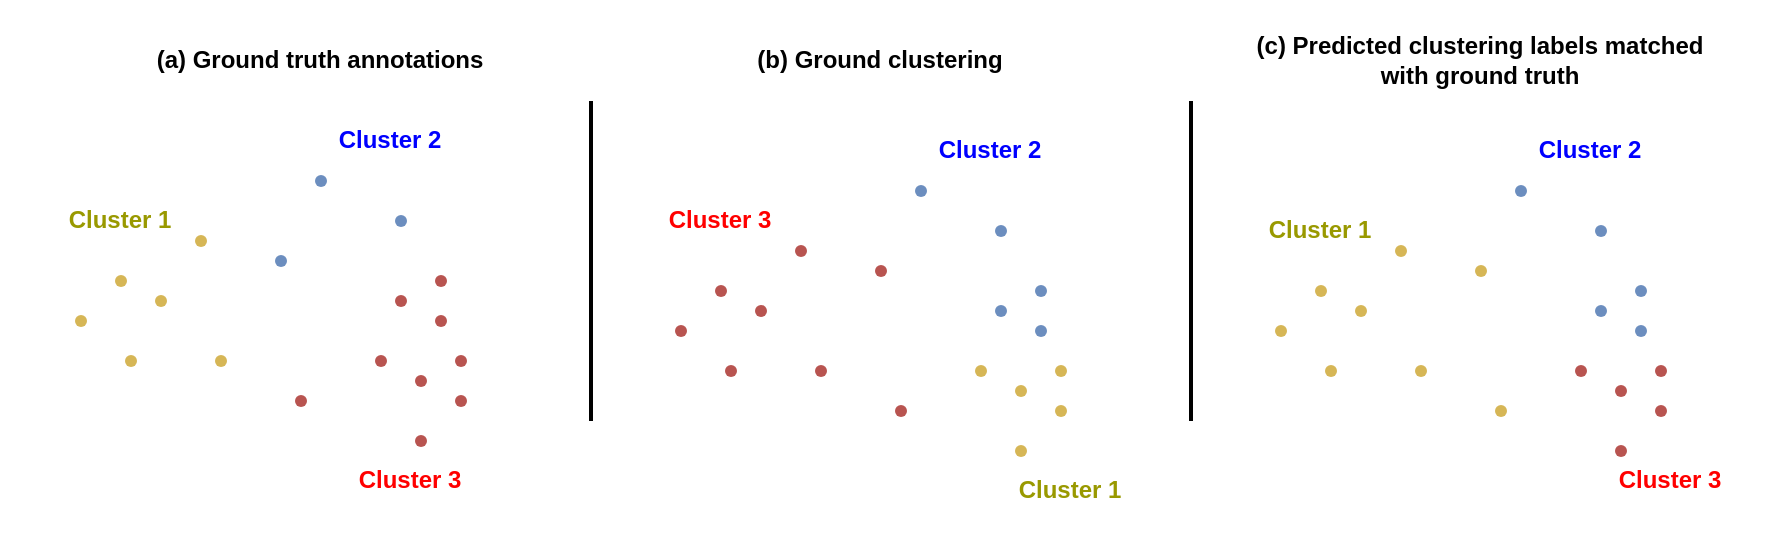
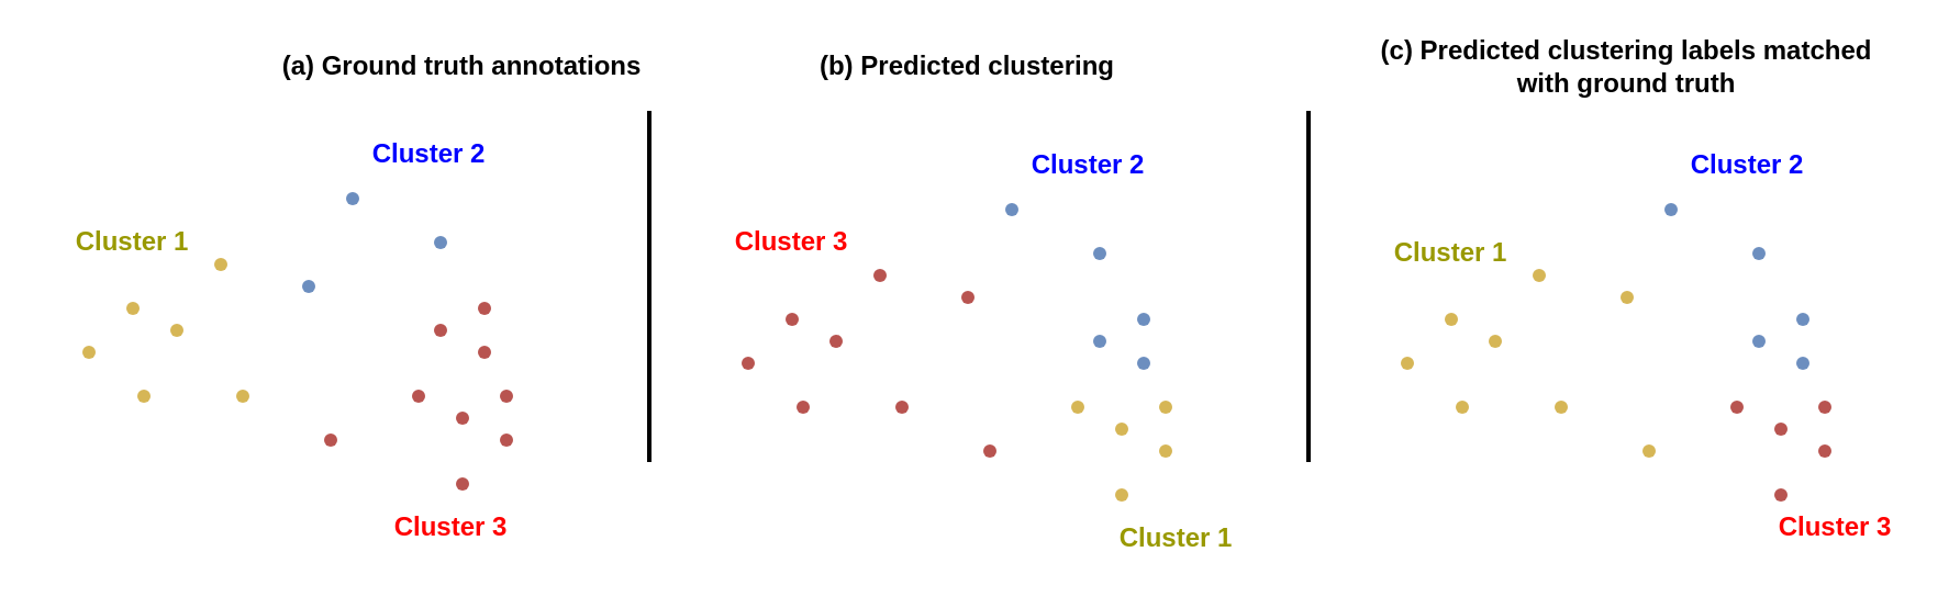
- <mxCell id="65" value="&lt;b&gt;(a) Ground truth annotations&lt;/b&gt;" style="text;html=1;strokeColor=none;fillColor=none;align=center;verticalAlign=middle;whiteSpace=wrap;rounded=0;" vertex="1" parent="1"><mxGeometry x="60" y="20" width="200" height="20" as="geometry" /></mxCell>
+ <mxCell id="65" value="&lt;b&gt;(a) Ground truth annotations&lt;/b&gt;" style="text;html=1;strokeColor=none;fillColor=none;align=center;verticalAlign=middle;whiteSpace=wrap;rounded=0;" vertex="1" parent="1"><mxGeometry x="110" y="20" width="200" height="20" as="geometry" /></mxCell>
- <mxCell id="66" value="&lt;b&gt;(b) Ground clustering&lt;br&gt;&lt;/b&gt;" style="text;html=1;strokeColor=none;fillColor=none;align=center;verticalAlign=middle;whiteSpace=wrap;rounded=0;" vertex="1" parent="1"><mxGeometry x="345" y="20" width="190" height="20" as="geometry" /></mxCell>
+ <mxCell id="66" value="&lt;b&gt;(b) Predicted clustering&lt;br&gt;&lt;/b&gt;" style="text;html=1;strokeColor=none;fillColor=none;align=center;verticalAlign=middle;whiteSpace=wrap;rounded=0;" vertex="1" parent="1"><mxGeometry x="345" y="20" width="190" height="20" as="geometry" /></mxCell>
